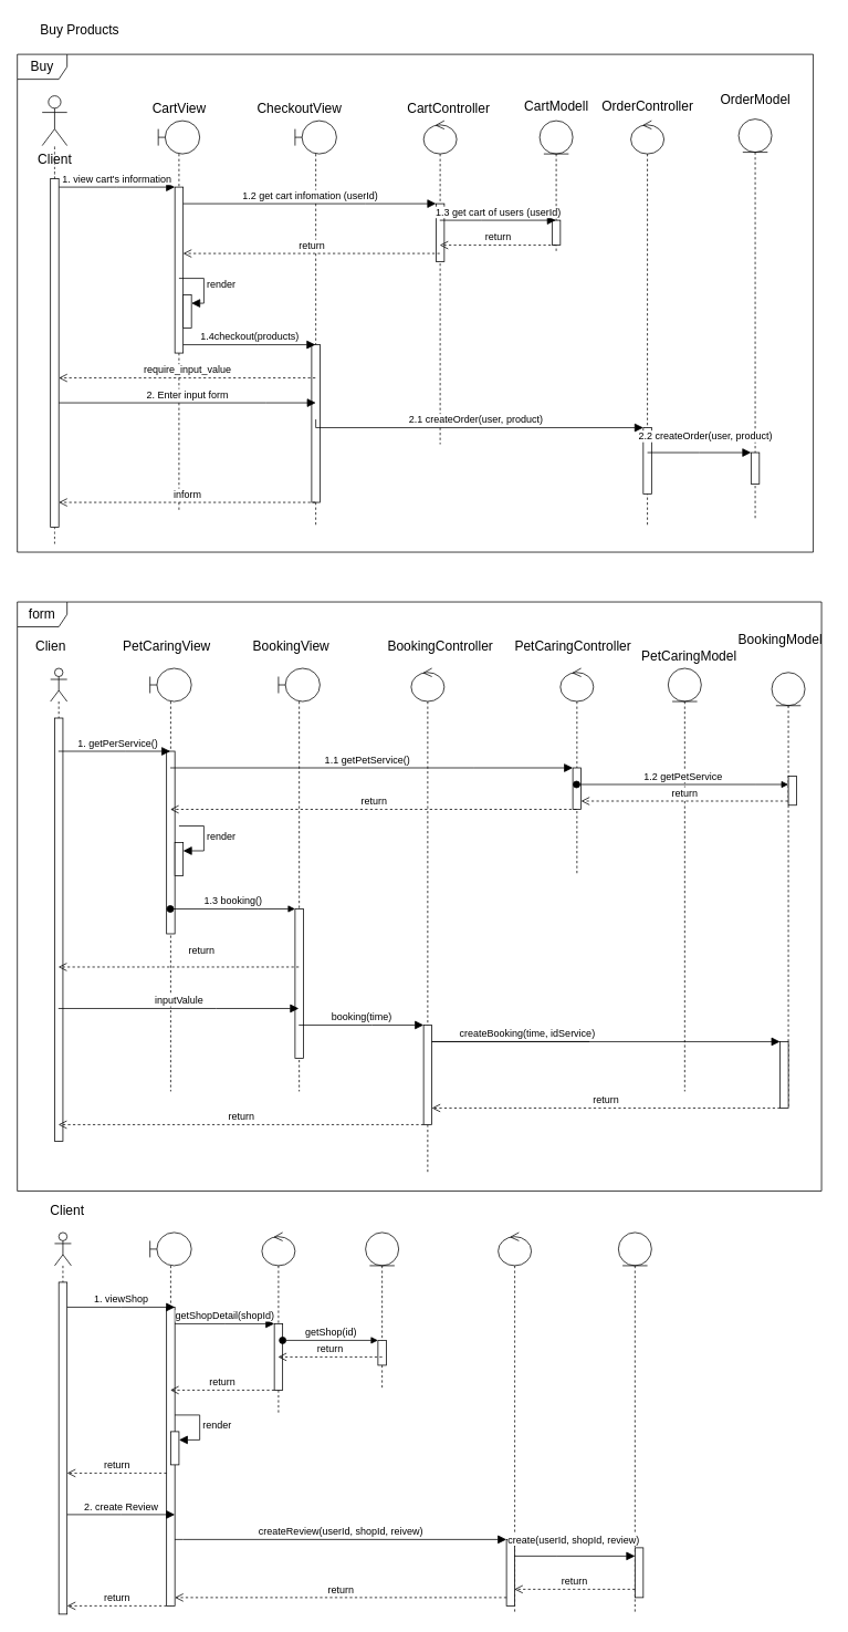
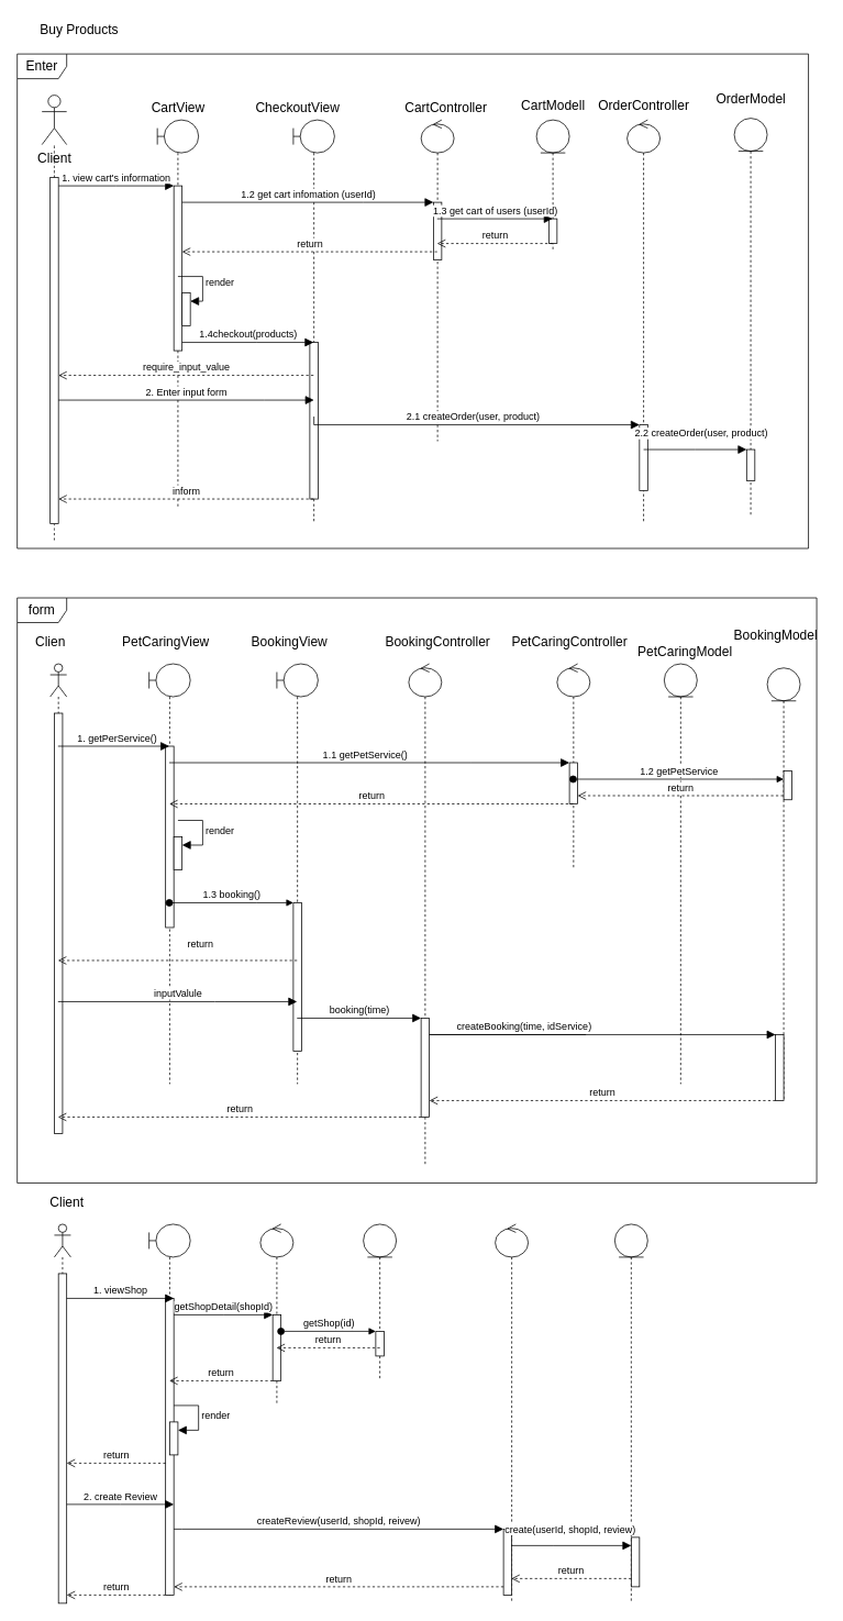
- <mxCell id="38" value="Buy" style="shape=umlFrame;whiteSpace=wrap;html=1;pointerEvents=0;fontSize=16;" parent="1" vertex="1"><mxGeometry x="20" y="65" width="960" height="600" as="geometry" /></mxCell>
+ <mxCell id="38" value="Enter" style="shape=umlFrame;whiteSpace=wrap;html=1;pointerEvents=0;fontSize=16;" parent="1" vertex="1"><mxGeometry x="20" y="65" width="960" height="600" as="geometry" /></mxCell>
